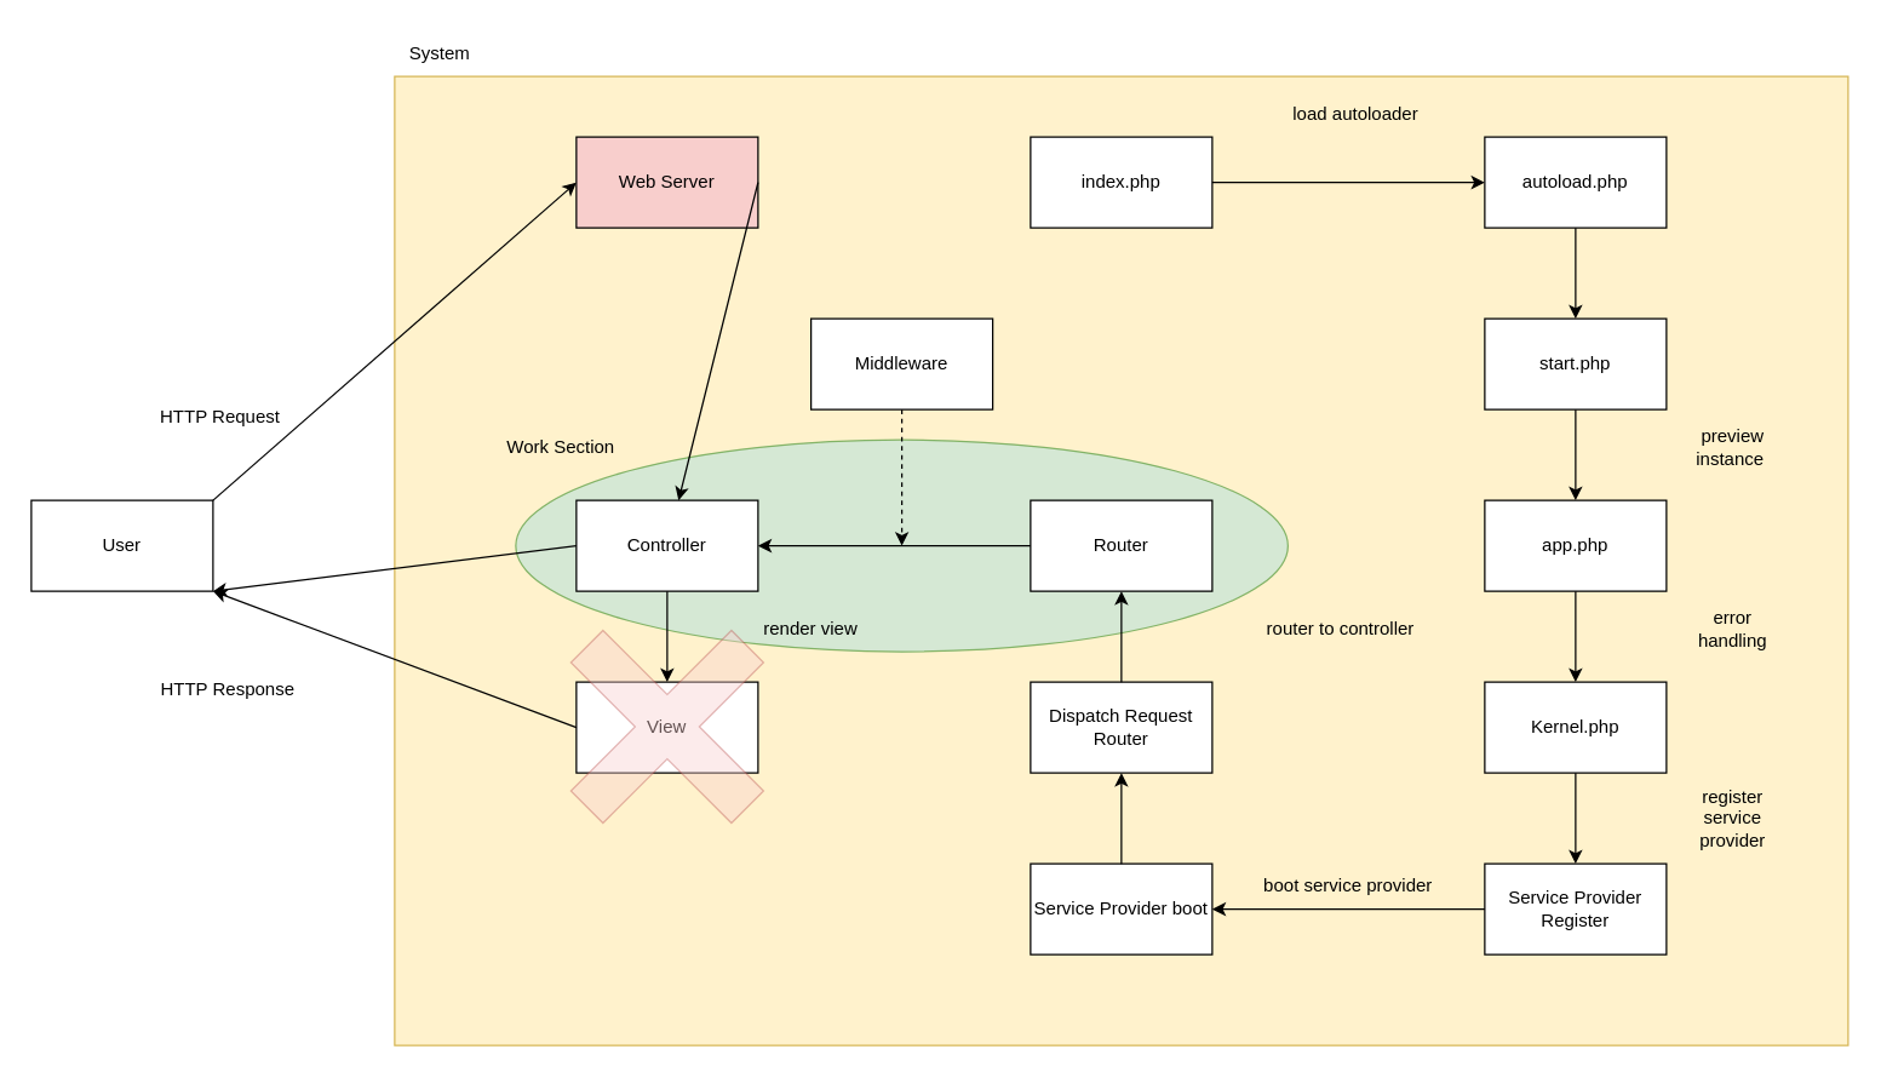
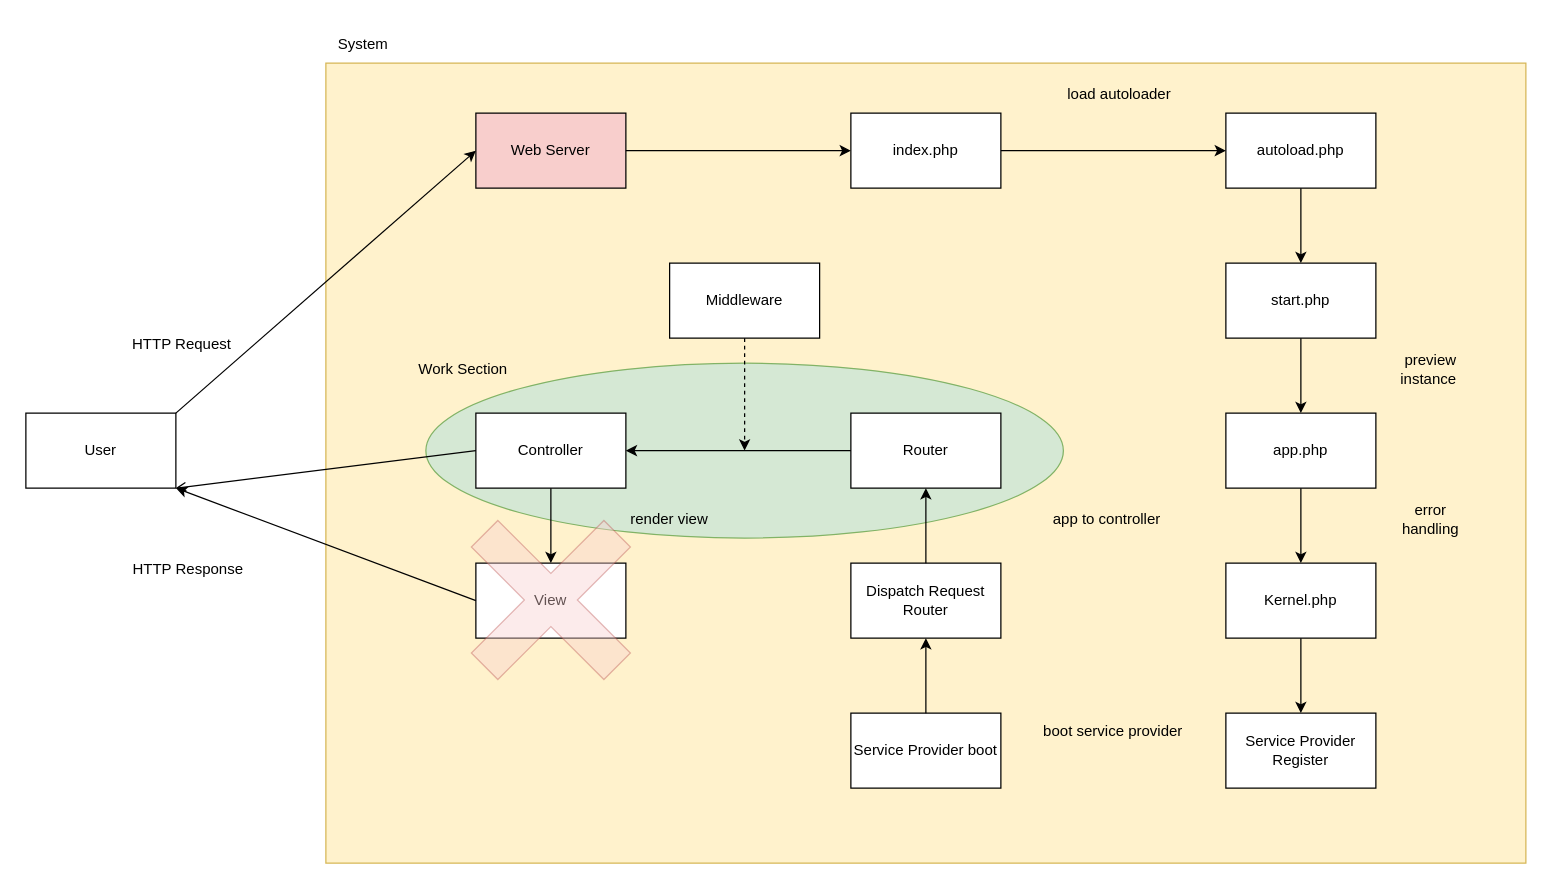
- <mxCell id="29" value="" style="endArrow=classic;html=1;rounded=0;exitX=1;exitY=0.5;exitDx=0;exitDy=0;" edge="1" parent="1" source="9" target="14"><mxGeometry width="50" height="50" relative="1" as="geometry"><mxPoint x="110" y="230" as="sourcePoint" /><mxPoint x="160" y="180" as="targetPoint" /></mxGeometry></mxCell>
+ <mxCell id="29" value="" style="endArrow=classic;html=1;rounded=0;entryX=0;entryY=0.5;entryDx=0;entryDy=0;exitX=1;exitY=0.5;exitDx=0;exitDy=0;" edge="1" parent="1" source="9" target="8"><mxGeometry width="50" height="50" relative="1" as="geometry"><mxPoint x="110" y="230" as="sourcePoint" /><mxPoint x="160" y="180" as="targetPoint" /></mxGeometry></mxCell>
- <mxCell id="40" value="" style="endArrow=classic;html=1;rounded=0;entryX=1;entryY=1;entryDx=0;entryDy=0;exitX=0;exitY=0.5;exitDx=0;exitDy=0;" edge="1" parent="1" source="14" target="16"><mxGeometry width="50" height="50" relative="1" as="geometry"><mxPoint x="130" y="500" as="sourcePoint" /><mxPoint x="180" y="450" as="targetPoint" /></mxGeometry></mxCell>
+ <mxCell id="40" value="" style="endArrow=open;html=1;rounded=0;entryX=1;entryY=1;entryDx=0;entryDy=0;exitX=0;exitY=0.5;exitDx=0;exitDy=0;" edge="1" parent="1" source="14" target="16"><mxGeometry width="50" height="50" relative="1" as="geometry"><mxPoint x="130" y="500" as="sourcePoint" /><mxPoint x="180" y="450" as="targetPoint" /></mxGeometry></mxCell>
- <mxCell id="23" value="router to controller" style="text;html=1;strokeColor=none;fillColor=none;align=center;verticalAlign=middle;whiteSpace=wrap;rounded=0;" vertex="1" parent="1"><mxGeometry x="830" y="400" width="110" height="30" as="geometry" /></mxCell>
+ <mxCell id="23" value="app to controller" style="text;html=1;strokeColor=none;fillColor=none;align=center;verticalAlign=middle;whiteSpace=wrap;rounded=0;" vertex="1" parent="1"><mxGeometry x="830" y="400" width="110" height="30" as="geometry" /></mxCell>
- <mxCell id="21" value="register service provider" style="text;html=1;strokeColor=none;fillColor=none;align=center;verticalAlign=middle;whiteSpace=wrap;rounded=0;" vertex="1" parent="1"><mxGeometry x="1113.5" y="524.5" width="60" height="30" as="geometry" /></mxCell>
- <mxCell id="35" value="" style="endArrow=classic;html=1;rounded=0;entryX=1;entryY=0.5;entryDx=0;entryDy=0;exitX=0;exitY=0.5;exitDx=0;exitDy=0;" edge="1" parent="1" source="7" target="10"><mxGeometry width="50" height="50" relative="1" as="geometry"><mxPoint x="80" y="580" as="sourcePoint" /><mxPoint x="130" y="530" as="targetPoint" /></mxGeometry></mxCell>
